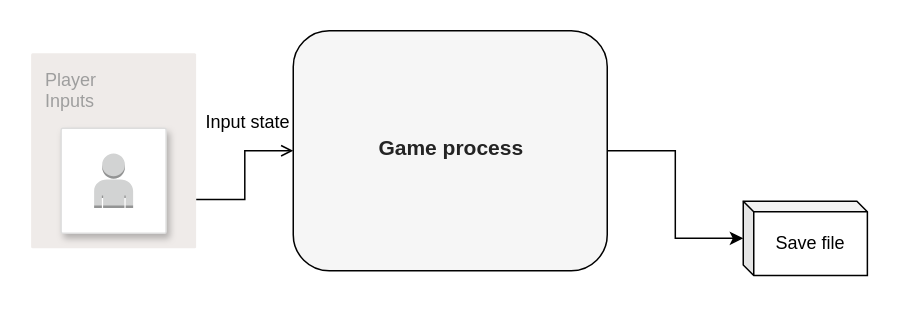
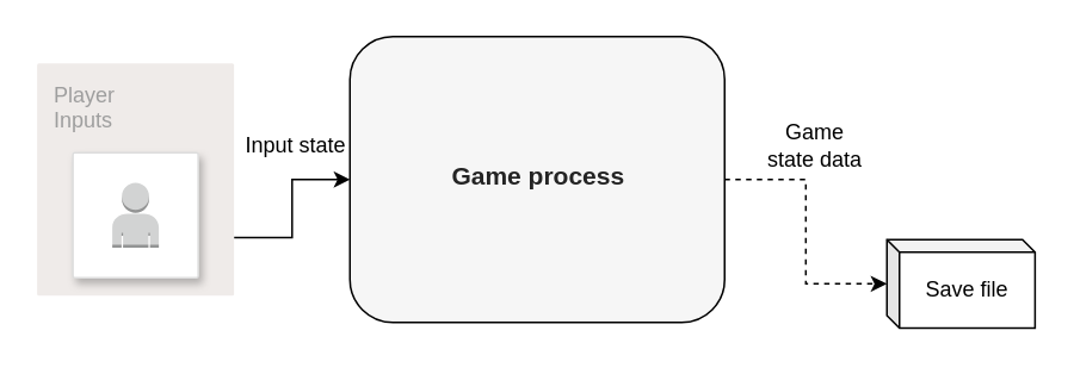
+ <mxCell id="9" value="Game state data" style="text;html=1;align=center;verticalAlign=middle;whiteSpace=wrap;rounded=0;fontFamily=Helvetica;fontSize=12;fontColor=default;labelBackgroundColor=none;" parent="1" vertex="1"><mxGeometry x="425" y="65.8" width="60" height="30" as="geometry" /></mxCell>
- <mxCell id="5" style="edgeStyle=orthogonalEdgeStyle;rounded=0;orthogonalLoop=1;jettySize=auto;html=1;exitX=1;exitY=0.75;exitDx=0;exitDy=0;endArrow=open;" edge="1" parent="1" source="6" target="3"><mxGeometry relative="1" as="geometry" /></mxCell>
+ <mxCell id="5" style="edgeStyle=orthogonalEdgeStyle;rounded=0;orthogonalLoop=1;jettySize=auto;html=1;exitX=1;exitY=0.75;exitDx=0;exitDy=0;" edge="1" parent="1" source="6" target="3"><mxGeometry relative="1" as="geometry" /></mxCell>
- <mxCell id="2" style="edgeStyle=orthogonalEdgeStyle;rounded=0;orthogonalLoop=1;jettySize=auto;html=1;" edge="1" parent="1" source="3" target="10"><mxGeometry relative="1" as="geometry" /></mxCell>
+ <mxCell id="2" style="edgeStyle=orthogonalEdgeStyle;rounded=0;orthogonalLoop=1;jettySize=auto;html=1;dashed=1;" edge="1" parent="1" source="3" target="10"><mxGeometry relative="1" as="geometry" /></mxCell>
